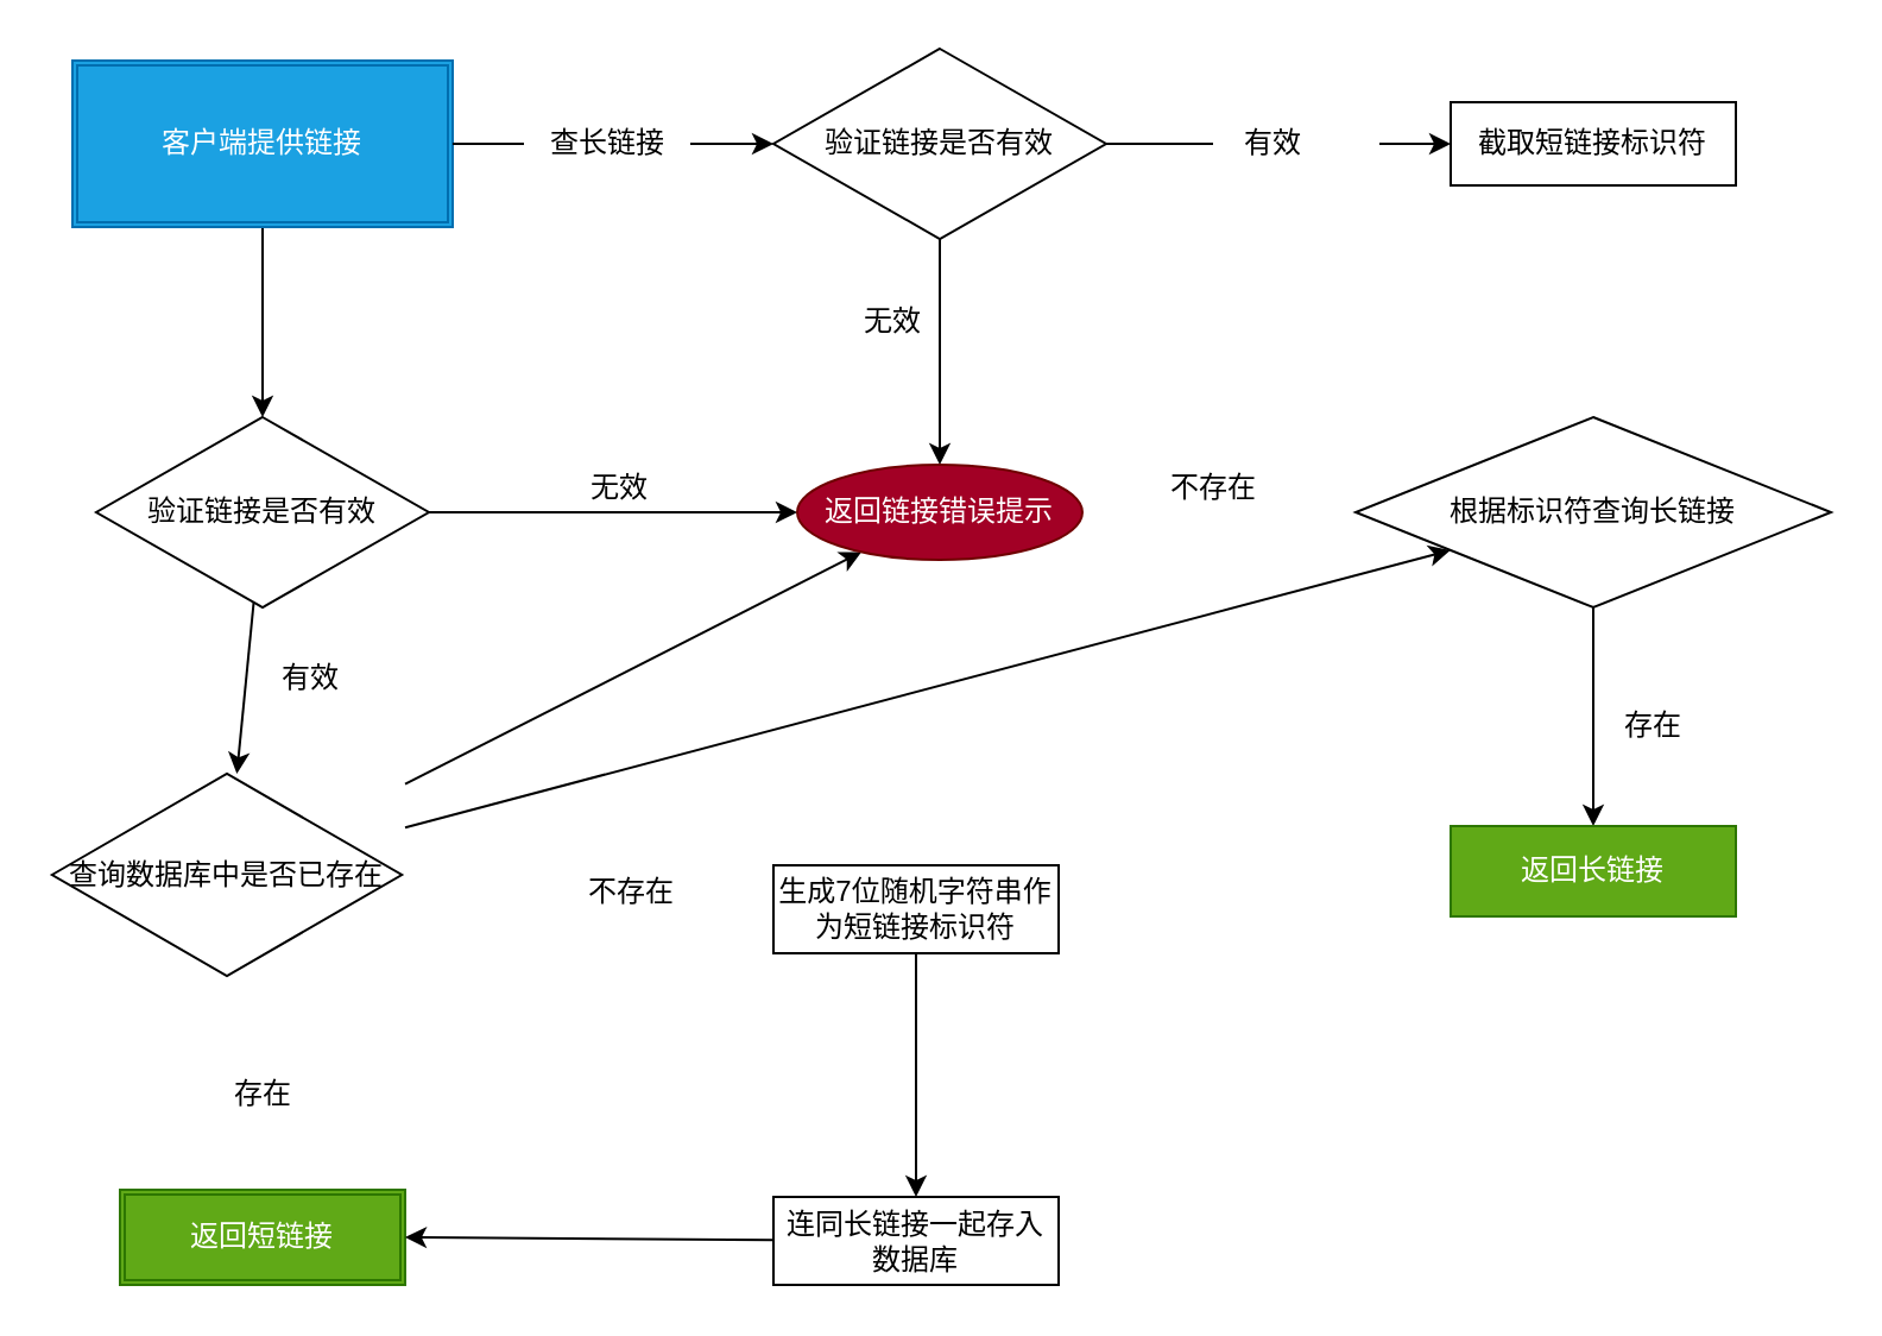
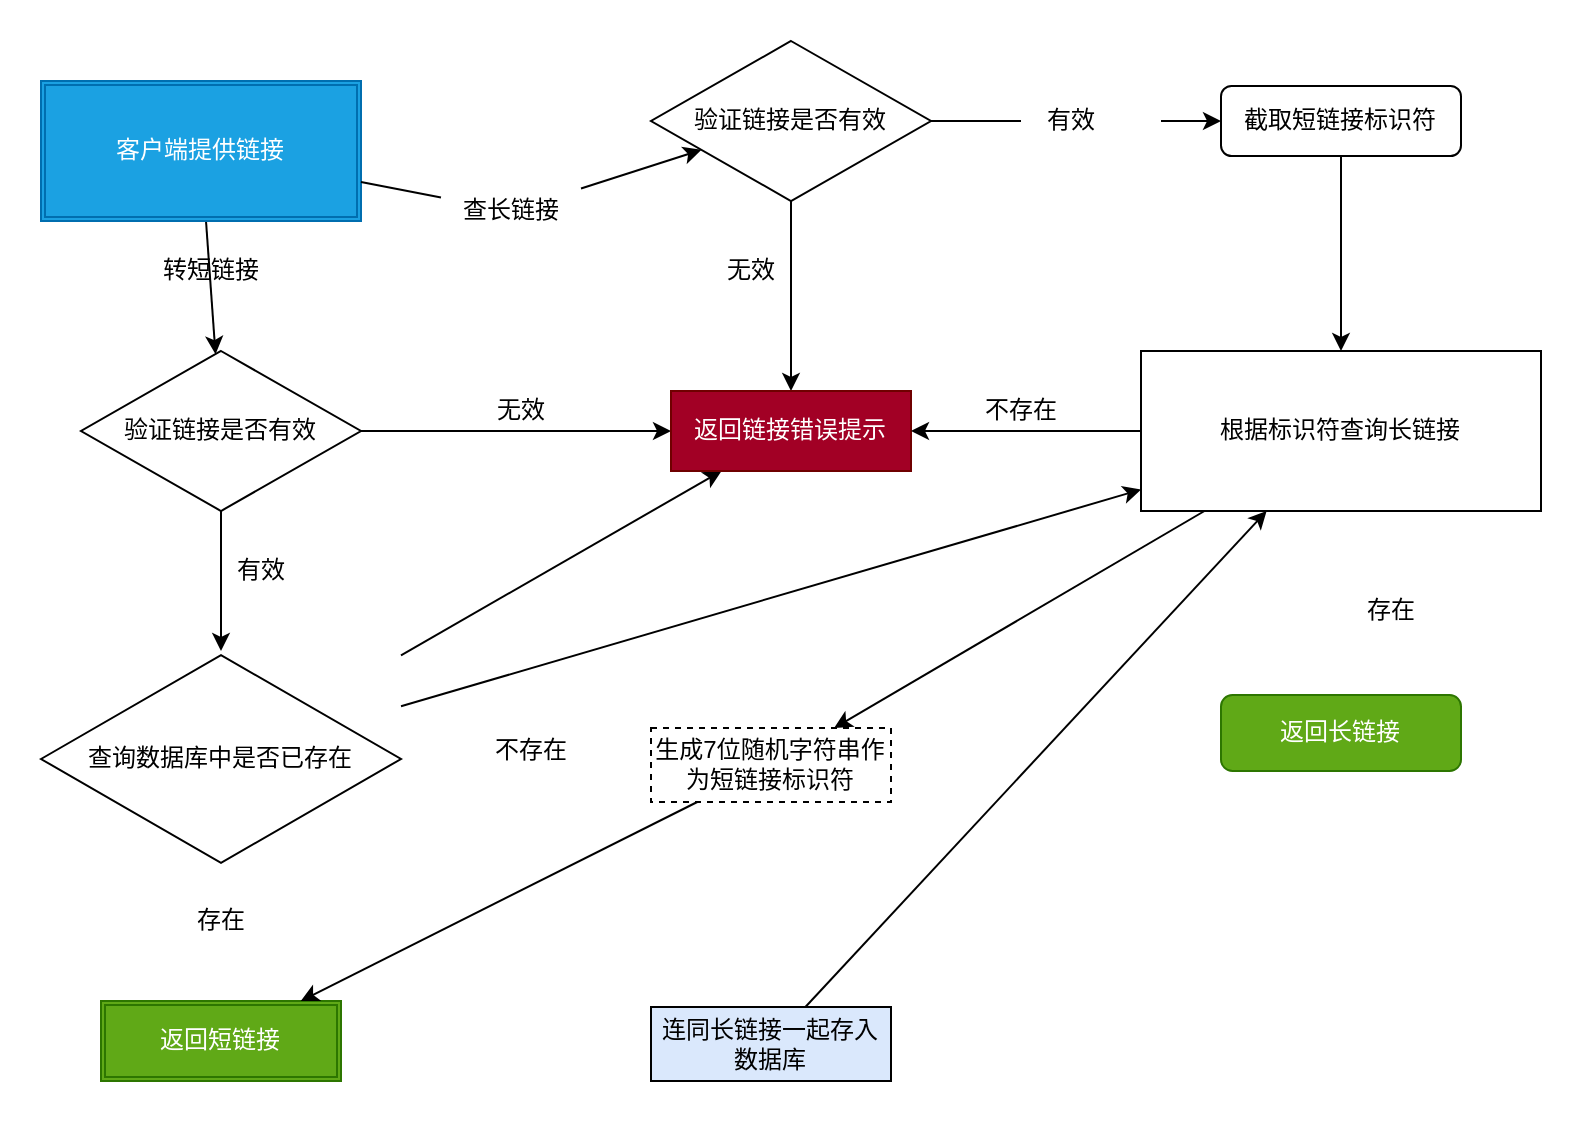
- <mxCell id="4" value="客户端提供链接" style="shape=ext;double=1;rounded=0;whiteSpace=wrap;html=1;fillColor=#1ba1e2;fontColor=#ffffff;strokeColor=#006EAF;" vertex="1" parent="1"><mxGeometry x="30" y="25" width="160" height="70" as="geometry" /></mxCell>
+ <mxCell id="4" value="客户端提供链接" style="shape=ext;double=1;rounded=0;whiteSpace=wrap;html=1;fillColor=#1ba1e2;fontColor=#ffffff;strokeColor=#006EAF;" vertex="1" parent="1"><mxGeometry x="20" y="40" width="160" height="70" as="geometry" /></mxCell>
- <mxCell id="25" value="查长链接" style="text;html=1;align=center;verticalAlign=middle;resizable=0;points=[];autosize=1;" vertex="1" parent="1"><mxGeometry x="220" y="45" width="70" height="30" as="geometry" /></mxCell>
+ <mxCell id="25" value="查长链接" style="text;html=1;align=center;verticalAlign=middle;resizable=0;points=[];autosize=1;" vertex="1" parent="1"><mxGeometry x="220" y="90" width="70" height="30" as="geometry" /></mxCell>
- <mxCell id="29" value="截取短链接标识符" style="whiteSpace=wrap;html=1;rounded=0;" vertex="1" parent="1"><mxGeometry x="610" y="42.5" width="120" height="35" as="geometry" /></mxCell>
+ <mxCell id="29" value="截取短链接标识符" style="whiteSpace=wrap;html=1;rounded=1;" vertex="1" parent="1"><mxGeometry x="610" y="42.5" width="120" height="35" as="geometry" /></mxCell>
+ <mxCell id="28" value="" style="edgeStyle=none;html=1;entryX=0.5;entryY=0;entryDx=0;entryDy=0;" edge="1" parent="1" source="29" target="34"><mxGeometry relative="1" as="geometry"><mxPoint x="680" y="155" as="targetPoint" /></mxGeometry></mxCell>
+ <mxCell id="23" value="转短链接" style="text;html=1;align=center;verticalAlign=middle;resizable=0;points=[];autosize=1;strokeColor=none;fillColor=none;" vertex="1" parent="1"><mxGeometry x="70" y="120" width="70" height="30" as="geometry" /></mxCell>
- <mxCell id="22" value="返回链接错误提示" style="ellipse;whiteSpace=wrap;html=1;fillColor=#a20025;fontColor=#ffffff;strokeColor=#6F0000;" vertex="1" parent="1"><mxGeometry x="335" y="195" width="120" height="40" as="geometry" /></mxCell>
+ <mxCell id="22" value="返回链接错误提示" style="whiteSpace=wrap;html=1;fillColor=#a20025;fontColor=#ffffff;strokeColor=#6F0000;" vertex="1" parent="1"><mxGeometry x="335" y="195" width="120" height="40" as="geometry" /></mxCell>
+ <mxCell id="32" value="" style="edgeStyle=none;html=1;" edge="1" parent="1" source="34" target="22"><mxGeometry relative="1" as="geometry" /></mxCell>
- <mxCell id="34" value="根据标识符查询长链接" style="rhombus;whiteSpace=wrap;html=1;rounded=0;" vertex="1" parent="1"><mxGeometry x="570" y="175" width="200" height="80" as="geometry" /></mxCell>
+ <mxCell id="34" value="根据标识符查询长链接" style="whiteSpace=wrap;html=1;rounded=0;" vertex="1" parent="1"><mxGeometry x="570" y="175" width="200" height="80" as="geometry" /></mxCell>
- <mxCell id="33" value="" style="edgeStyle=none;html=1;" edge="1" parent="1" source="34" target="36"><mxGeometry relative="1" as="geometry" /></mxCell>
+ <mxCell id="33" value="" style="edgeStyle=none;html=1;" edge="1" parent="1" source="34" target="11"><mxGeometry relative="1" as="geometry" /></mxCell>
- <mxCell id="36" value="返回长链接" style="whiteSpace=wrap;html=1;rounded=0;fillColor=#60a917;fontColor=#ffffff;strokeColor=#2D7600;" vertex="1" parent="1"><mxGeometry x="610" y="347" width="120" height="38" as="geometry" /></mxCell>
+ <mxCell id="36" value="返回长链接" style="whiteSpace=wrap;html=1;fillColor=#60a917;fontColor=#ffffff;strokeColor=#2D7600;rounded=1;" vertex="1" parent="1"><mxGeometry x="610" y="347" width="120" height="38" as="geometry" /></mxCell>
- <mxCell id="7" value="查询数据库中是否已存在" style="html=1;whiteSpace=wrap;aspect=fixed;shape=isoRectangle;" vertex="1" parent="1"><mxGeometry x="20" y="325" width="150" height="85" as="geometry" /></mxCell>
+ <mxCell id="7" value="查询数据库中是否已存在" style="html=1;whiteSpace=wrap;aspect=fixed;shape=isoRectangle;" vertex="1" parent="1"><mxGeometry x="20" y="325" width="180" height="108" as="geometry" /></mxCell>
- <mxCell id="11" value="生成7位随机字符串作为短链接标识符" style="rounded=0;whiteSpace=wrap;html=1;" vertex="1" parent="1"><mxGeometry x="325" y="363.5" width="120" height="37" as="geometry" /></mxCell>
+ <mxCell id="11" value="生成7位随机字符串作为短链接标识符" style="rounded=0;whiteSpace=wrap;html=1;dashed=1;" vertex="1" parent="1"><mxGeometry x="325" y="363.5" width="120" height="37" as="geometry" /></mxCell>
- <mxCell id="10" value="" style="edgeStyle=none;html=1;" edge="1" parent="1" source="11" target="14"><mxGeometry relative="1" as="geometry" /></mxCell>
+ <mxCell id="10" value="" style="edgeStyle=none;html=1;" edge="1" parent="1" source="11" target="8"><mxGeometry relative="1" as="geometry" /></mxCell>
- <mxCell id="13" style="edgeStyle=none;html=1;entryX=1;entryY=0.5;entryDx=0;entryDy=0;" edge="1" parent="1" source="14" target="8"><mxGeometry relative="1" as="geometry" /></mxCell>
+ <mxCell id="13" style="edgeStyle=none;html=1;" edge="1" parent="1" source="14" target="34"><mxGeometry relative="1" as="geometry" /></mxCell>
- <mxCell id="14" value="连同长链接一起存入数据库" style="whiteSpace=wrap;html=1;rounded=0;" vertex="1" parent="1"><mxGeometry x="325" y="503" width="120" height="37" as="geometry" /></mxCell>
+ <mxCell id="14" value="连同长链接一起存入数据库" style="whiteSpace=wrap;html=1;rounded=0;fillColor=#dae8fc;" vertex="1" parent="1"><mxGeometry x="325" y="503" width="120" height="37" as="geometry" /></mxCell>
